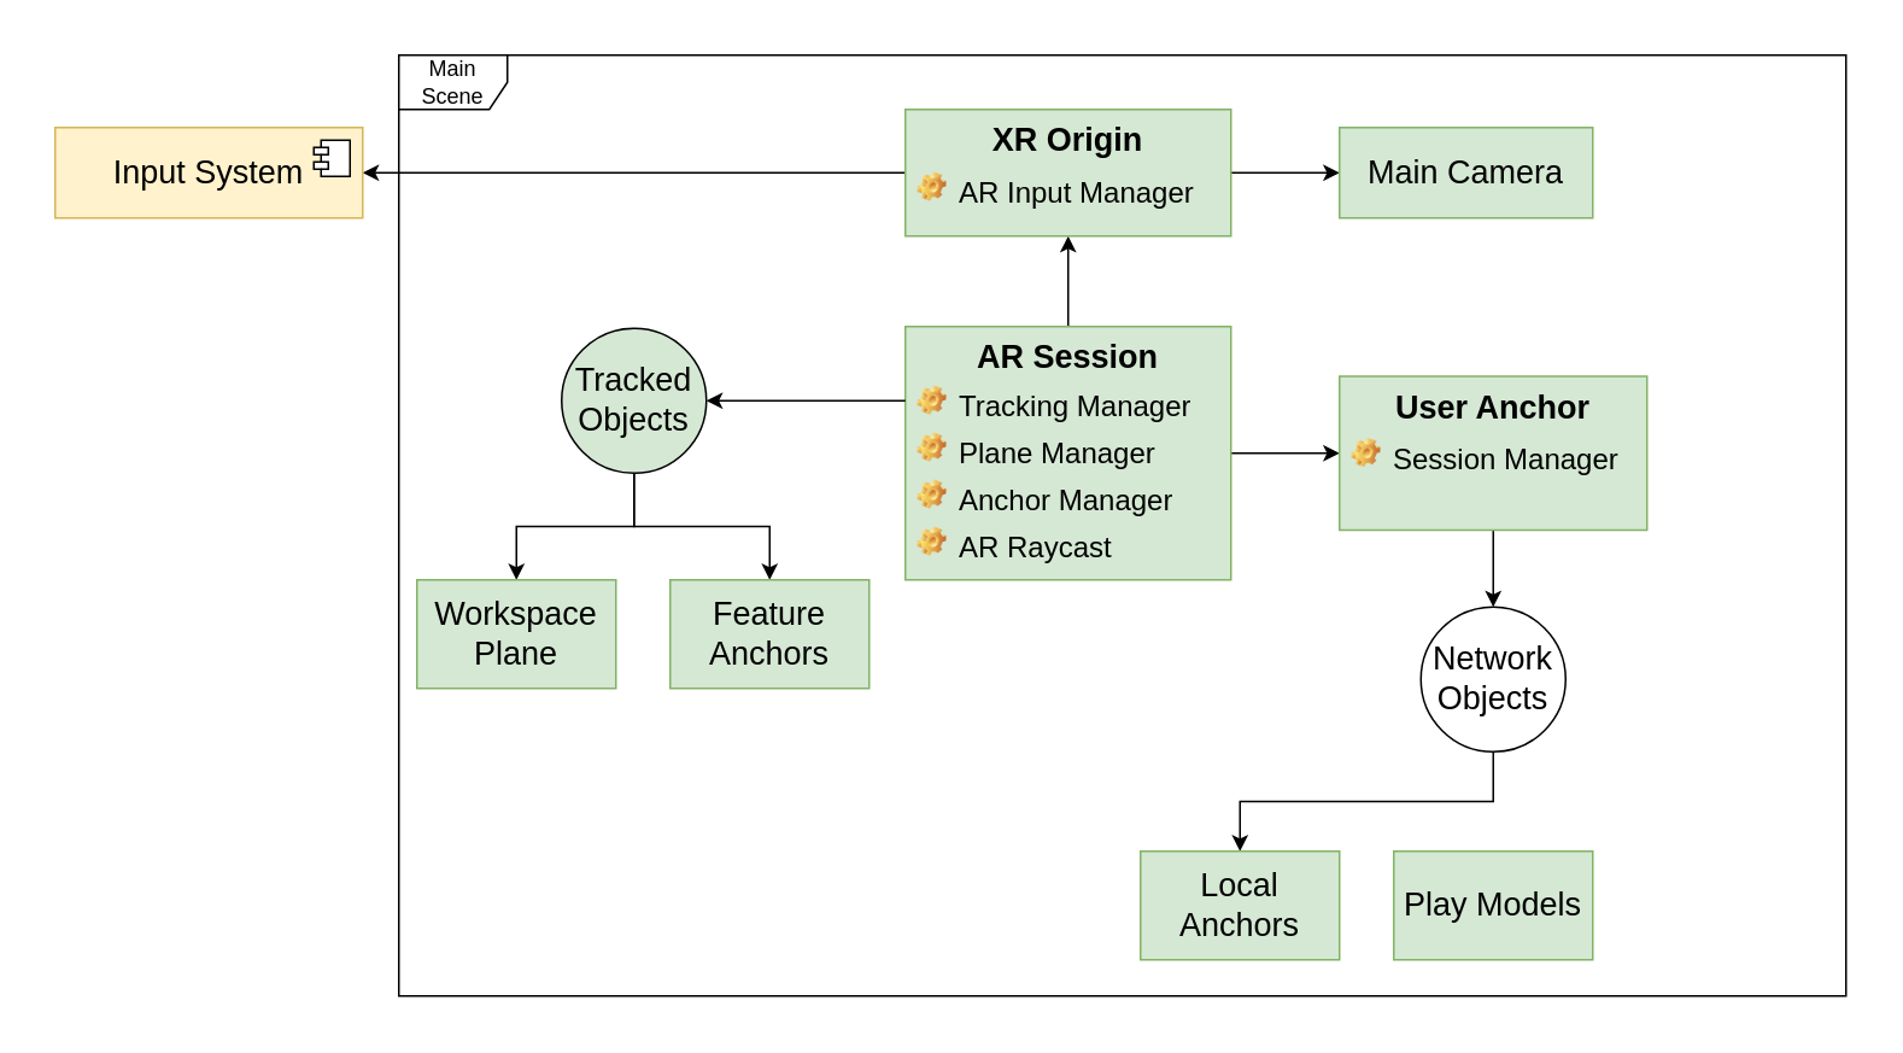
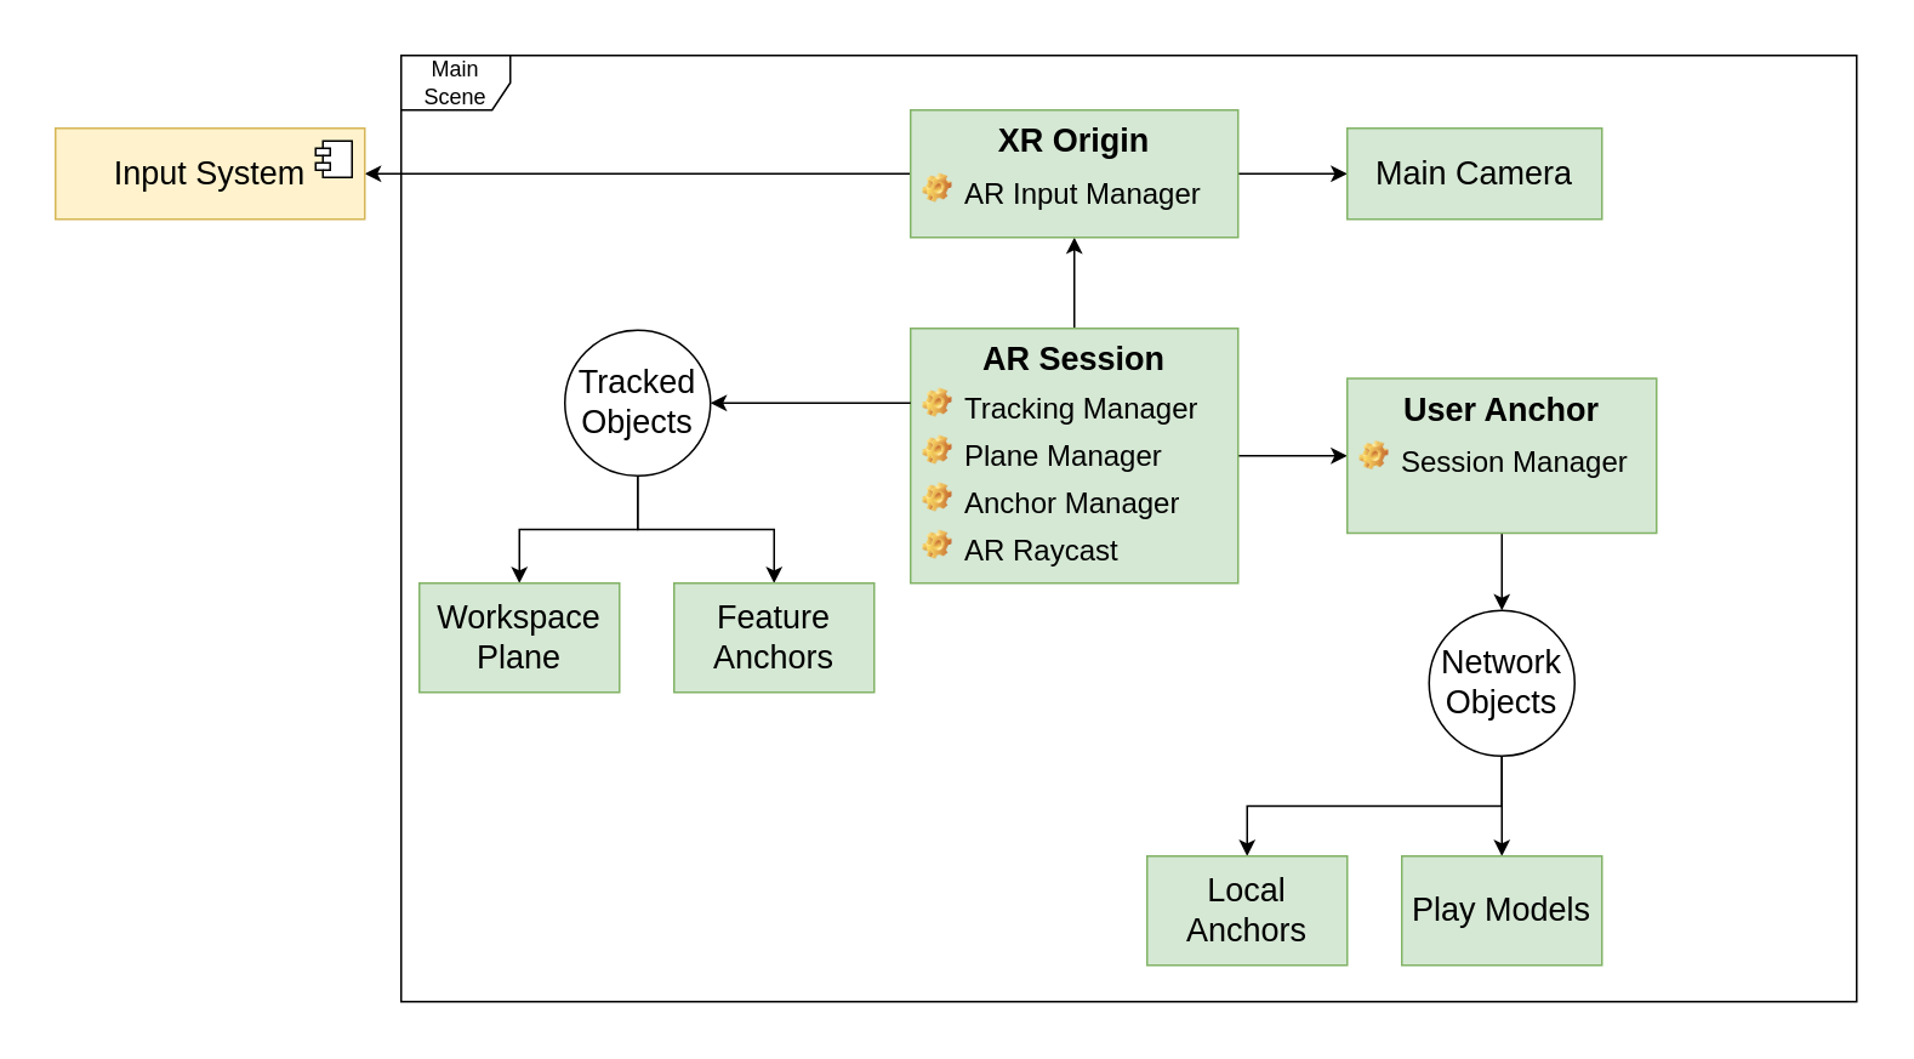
- <mxCell id="23" value="Tracked Objects" style="ellipse;whiteSpace=wrap;html=1;aspect=fixed;fontSize=18;fillColor=#d5e8d4;" vertex="1" parent="1"><mxGeometry x="310" y="181" width="80" height="80" as="geometry" /></mxCell>
+ <mxCell id="23" value="Tracked Objects" style="ellipse;whiteSpace=wrap;html=1;aspect=fixed;fontSize=18;" vertex="1" parent="1"><mxGeometry x="310" y="181" width="80" height="80" as="geometry" /></mxCell>
+ <mxCell id="26" style="edgeStyle=orthogonalEdgeStyle;rounded=0;orthogonalLoop=1;jettySize=auto;html=1;exitX=0.5;exitY=1;exitDx=0;exitDy=0;entryX=0.5;entryY=0;entryDx=0;entryDy=0;" edge="1" parent="1" source="27" target="31"><mxGeometry relative="1" as="geometry" /></mxCell>
